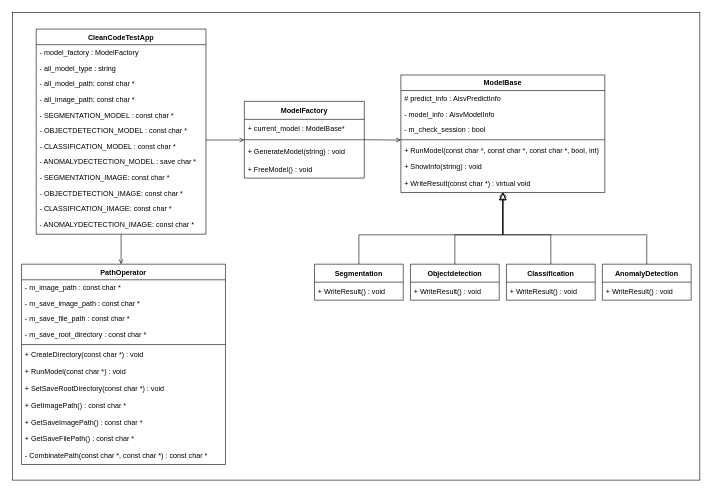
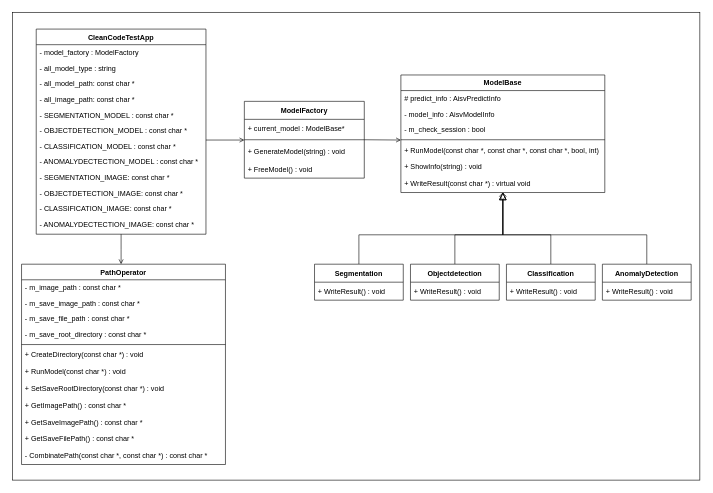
- <mxCell id="21" value="- ANOMALYDECTECTION_MODEL : save char *" style="text;align=left;verticalAlign=top;spacingLeft=4;spacingRight=4;overflow=hidden;rotatable=0;points=[[0,0.5],[1,0.5]];portConstraint=eastwest;rounded=0;shadow=0;html=0;" parent="13" vertex="1"><mxGeometry y="208" width="283" height="26" as="geometry" /></mxCell>
+ <mxCell id="21" value="- ANOMALYDECTECTION_MODEL : const char *" style="text;align=left;verticalAlign=top;spacingLeft=4;spacingRight=4;overflow=hidden;rotatable=0;points=[[0,0.5],[1,0.5]];portConstraint=eastwest;rounded=0;shadow=0;html=0;" parent="13" vertex="1"><mxGeometry y="208" width="283" height="26" as="geometry" /></mxCell>
